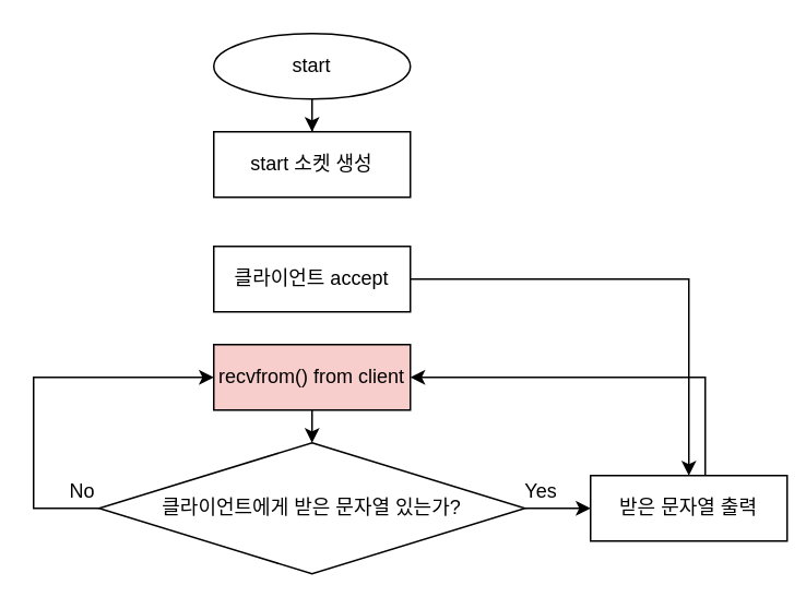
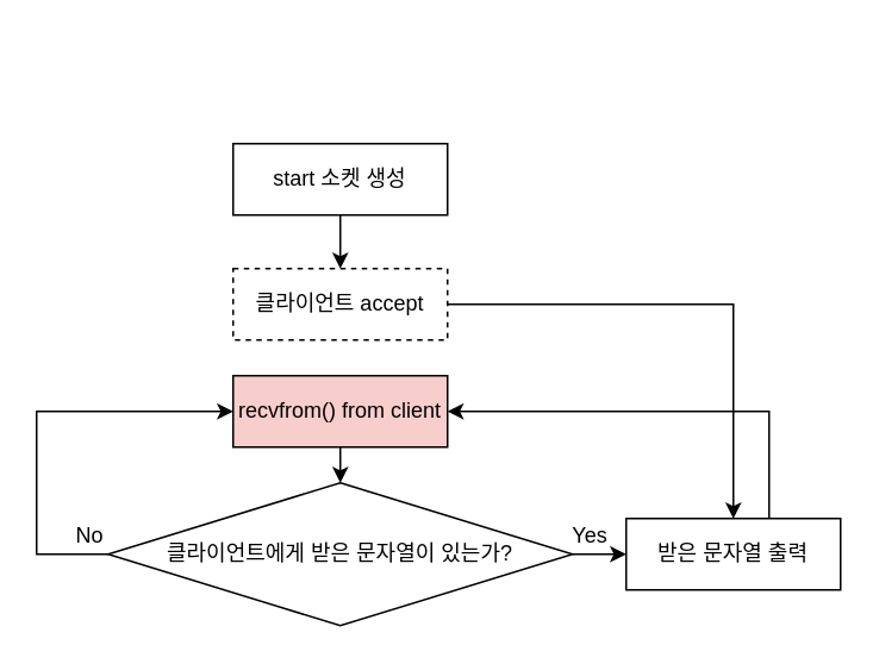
- <mxCell id="3" value="start" style="ellipse;whiteSpace=wrap;html=1;" vertex="1" parent="1"><mxGeometry x="130" y="20" width="120" height="40" as="geometry" /></mxCell>
- <mxCell id="2" style="edgeStyle=orthogonalEdgeStyle;rounded=0;orthogonalLoop=1;jettySize=auto;html=1;entryX=0.5;entryY=0;entryDx=0;entryDy=0;" edge="1" parent="1" source="3" target="5"><mxGeometry relative="1" as="geometry" /></mxCell>
+ <mxCell id="4" value="" style="edgeStyle=orthogonalEdgeStyle;rounded=0;orthogonalLoop=1;jettySize=auto;html=1;" edge="1" parent="1" source="5" target="7"><mxGeometry relative="1" as="geometry" /></mxCell>
- <mxCell id="7" value="클라이언트 accept" style="rounded=0;whiteSpace=wrap;html=1;" vertex="1" parent="1"><mxGeometry x="130" y="150" width="120" height="40" as="geometry" /></mxCell>
+ <mxCell id="7" value="클라이언트 accept" style="rounded=0;whiteSpace=wrap;html=1;dashed=1;" vertex="1" parent="1"><mxGeometry x="130" y="150" width="120" height="40" as="geometry" /></mxCell>
- <mxCell id="10" value="클라이언트에게 받은 문자열 있는가?" style="rhombus;whiteSpace=wrap;html=1;" vertex="1" parent="1"><mxGeometry x="60" y="270" width="260" height="80" as="geometry" /></mxCell>
+ <mxCell id="10" value="클라이언트에게 받은 문자열이 있는가?" style="rhombus;whiteSpace=wrap;html=1;" vertex="1" parent="1"><mxGeometry x="60" y="270" width="260" height="80" as="geometry" /></mxCell>
- <mxCell id="13" value="받은 문자열 출력" style="rounded=0;whiteSpace=wrap;html=1;" vertex="1" parent="1"><mxGeometry x="360" y="290" width="120" height="40" as="geometry" /></mxCell>
+ <mxCell id="13" value="받은 문자열 출력" style="rounded=0;whiteSpace=wrap;html=1;" vertex="1" parent="1"><mxGeometry x="350" y="290" width="120" height="40" as="geometry" /></mxCell>
